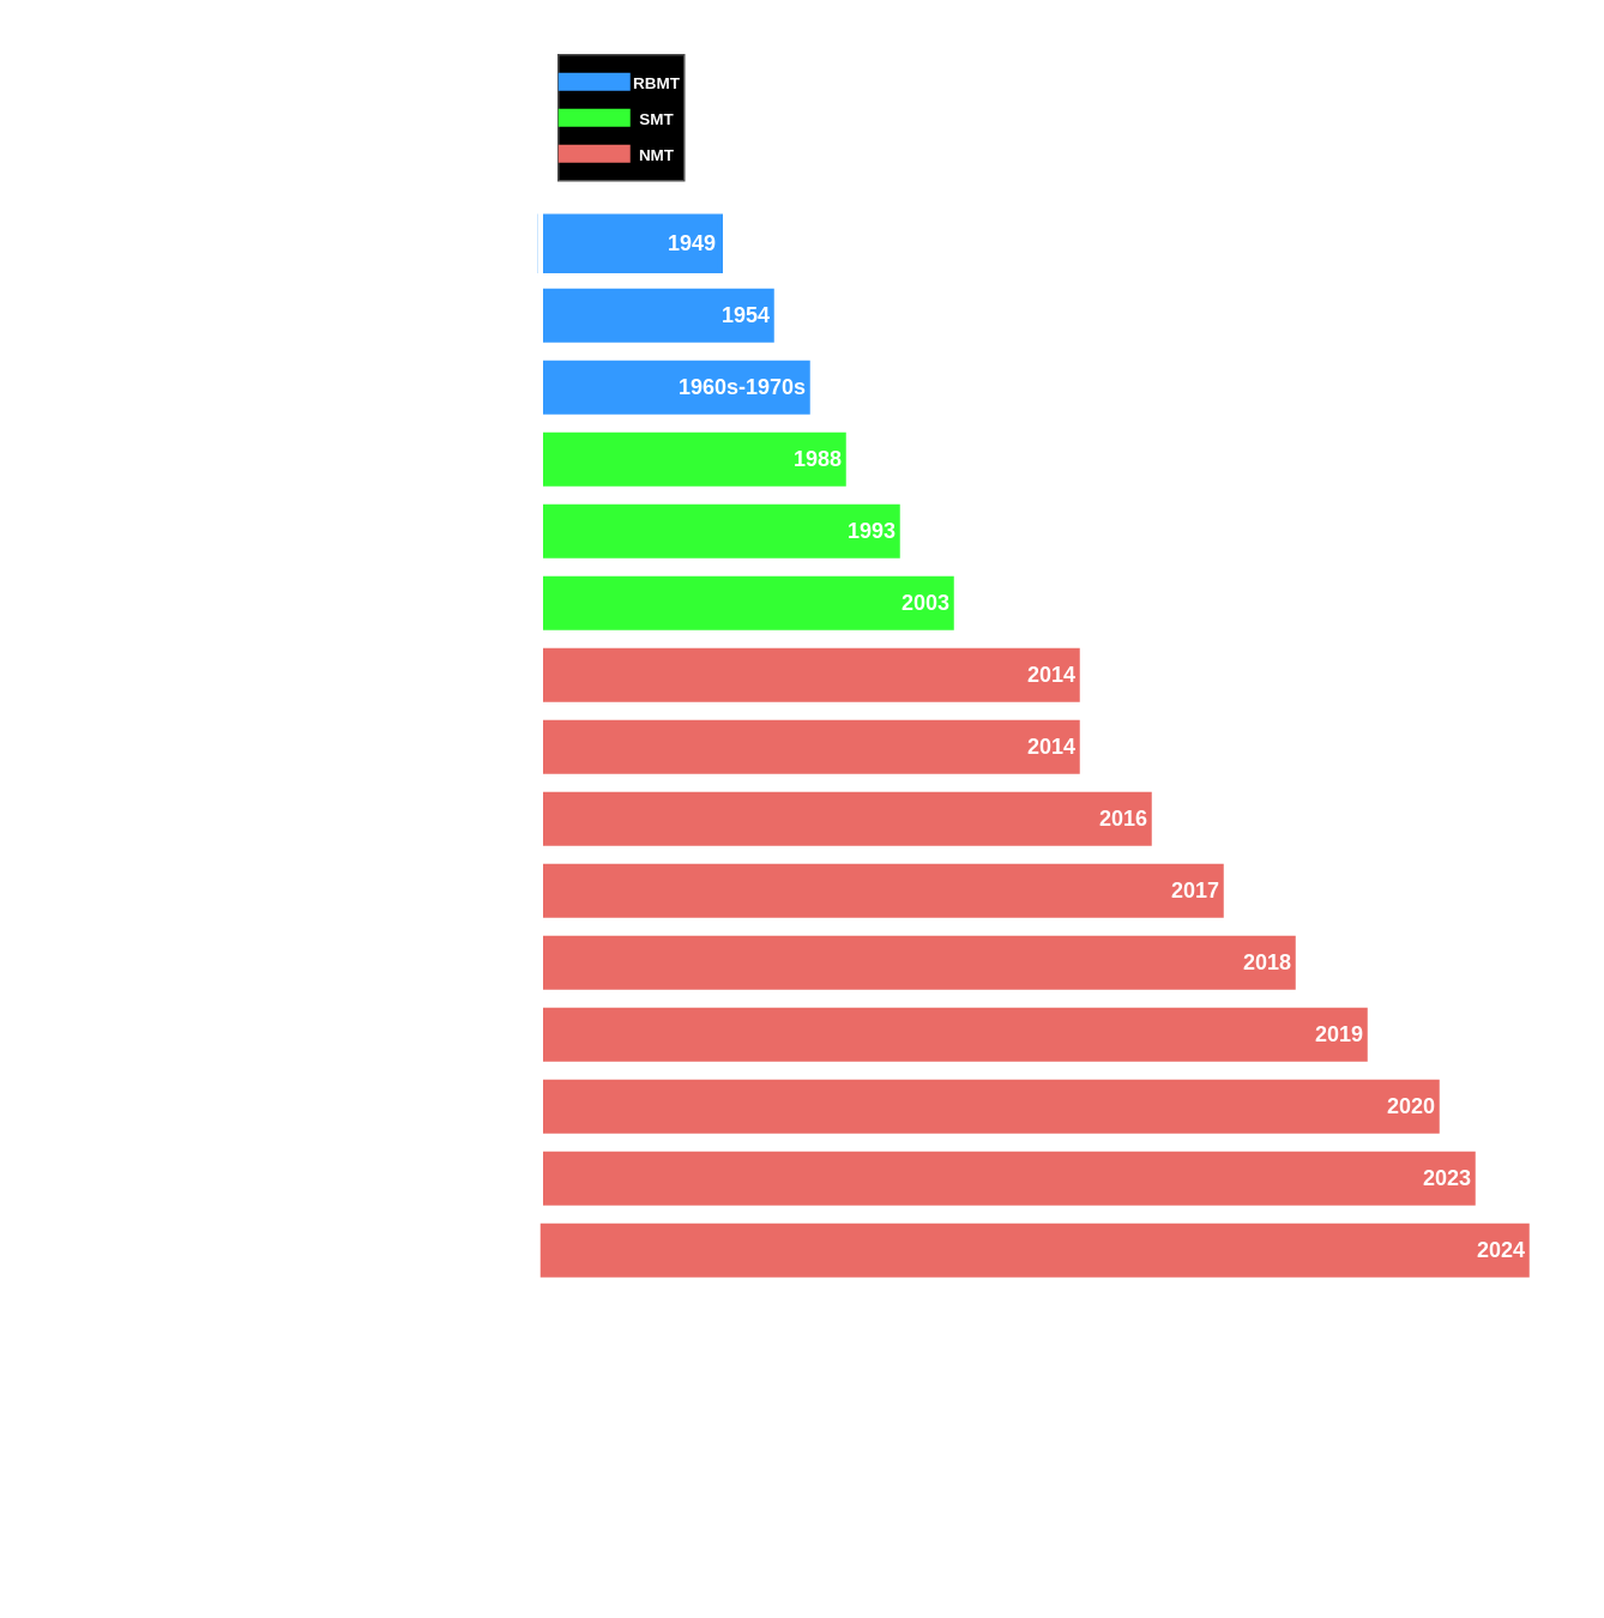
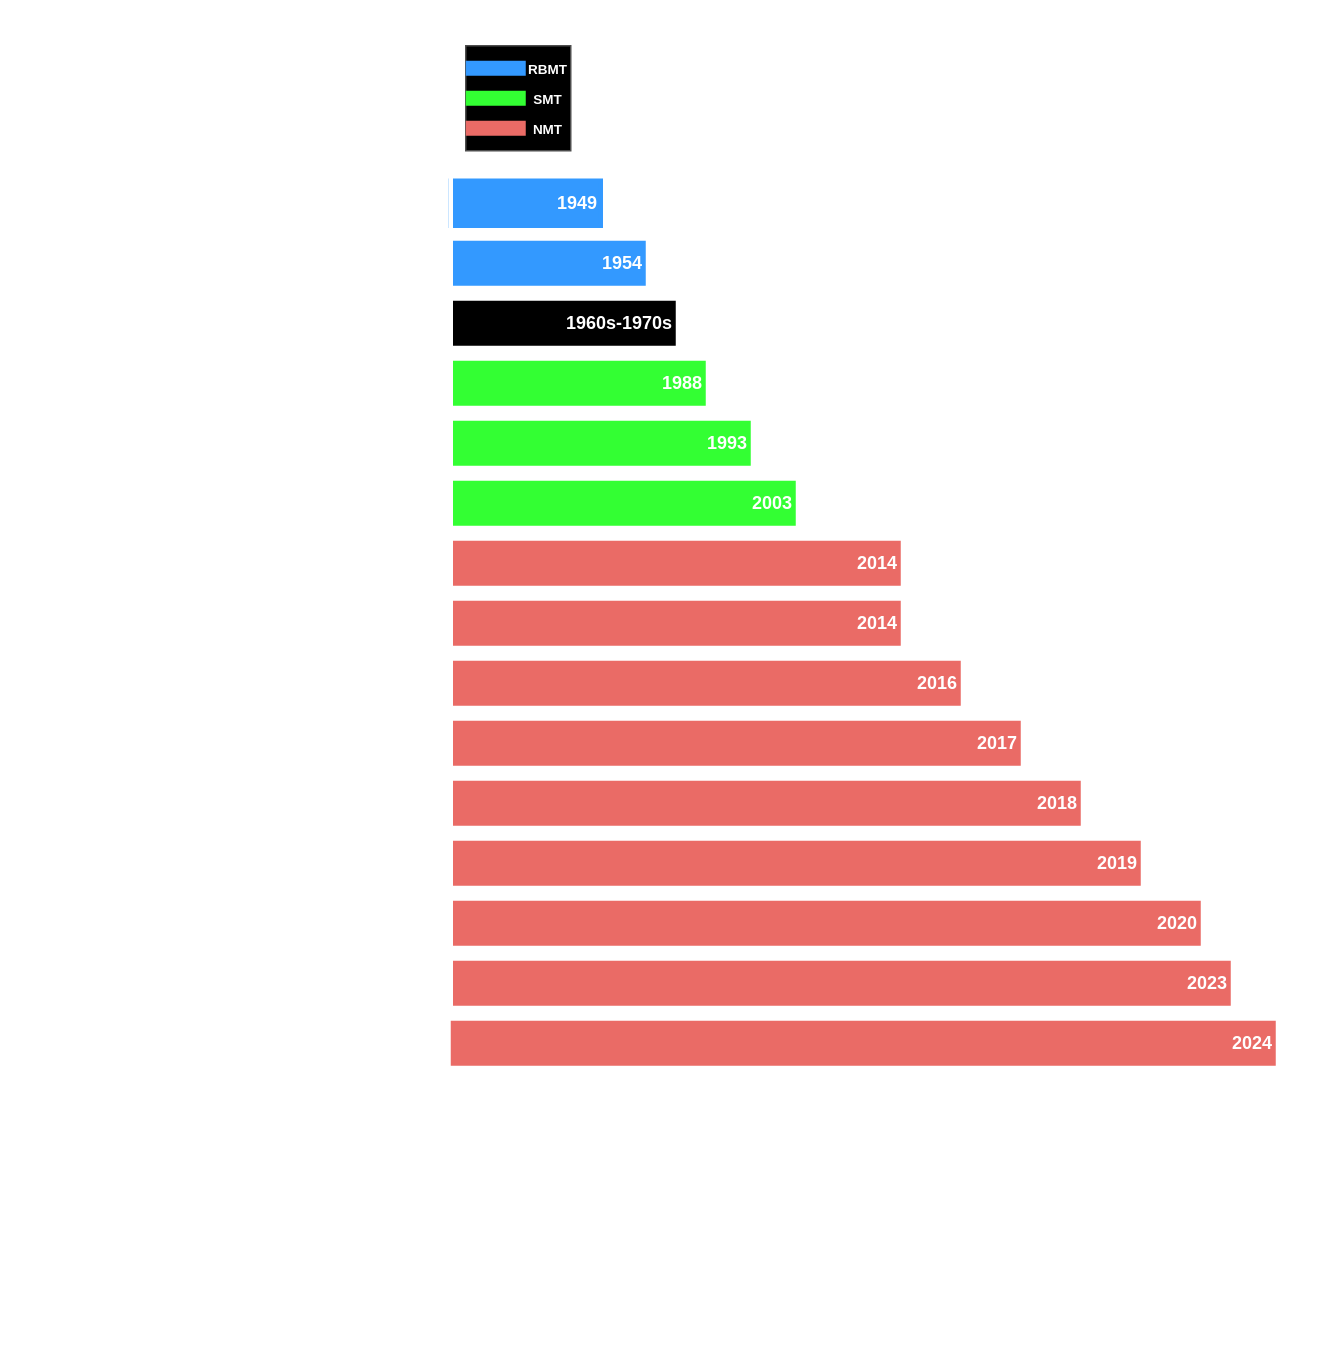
- <mxCell id="27" value="&lt;strong style=&quot;text-align: start;&quot;&gt;&lt;font color=&quot;#ffffff&quot;&gt;Development of Early RBMT Systems&lt;/font&gt;&lt;/strong&gt;" style="text;html=1;align=center;verticalAlign=middle;whiteSpace=wrap;rounded=0;" vertex="1" parent="1"><mxGeometry x="20" y="200" width="230" height="30" as="geometry" /></mxCell>
+ <mxCell id="27" value="&lt;strong style=&quot;text-align: start;&quot;&gt;&lt;font color=&quot;#ffffff&quot;&gt;Development of Early RBMT Systems&lt;/font&gt;&lt;/strong&gt;" style="text;html=1;align=center;verticalAlign=middle;whiteSpace=wrap;rounded=0;" vertex="1" parent="1"><mxGeometry x="70" y="200" width="230" height="30" as="geometry" /></mxCell>
- <mxCell id="4" value="&lt;b&gt;&lt;font color=&quot;#ffffff&quot;&gt;1960s-1970s&lt;/font&gt;&lt;/b&gt;" style="rounded=0;whiteSpace=wrap;html=1;strokeColor=none;strokeWidth=3;fillColor=#3399FF;align=right;" vertex="1" parent="1"><mxGeometry x="300" y="200" width="150" height="30" as="geometry" /></mxCell>
+ <mxCell id="4" value="&lt;b&gt;&lt;font color=&quot;#ffffff&quot;&gt;1960s-1970s&lt;/font&gt;&lt;/b&gt;" style="rounded=0;whiteSpace=wrap;html=1;strokeColor=none;strokeWidth=3;fillColor=#000000;align=right;" vertex="1" parent="1"><mxGeometry x="300" y="200" width="150" height="30" as="geometry" /></mxCell>
